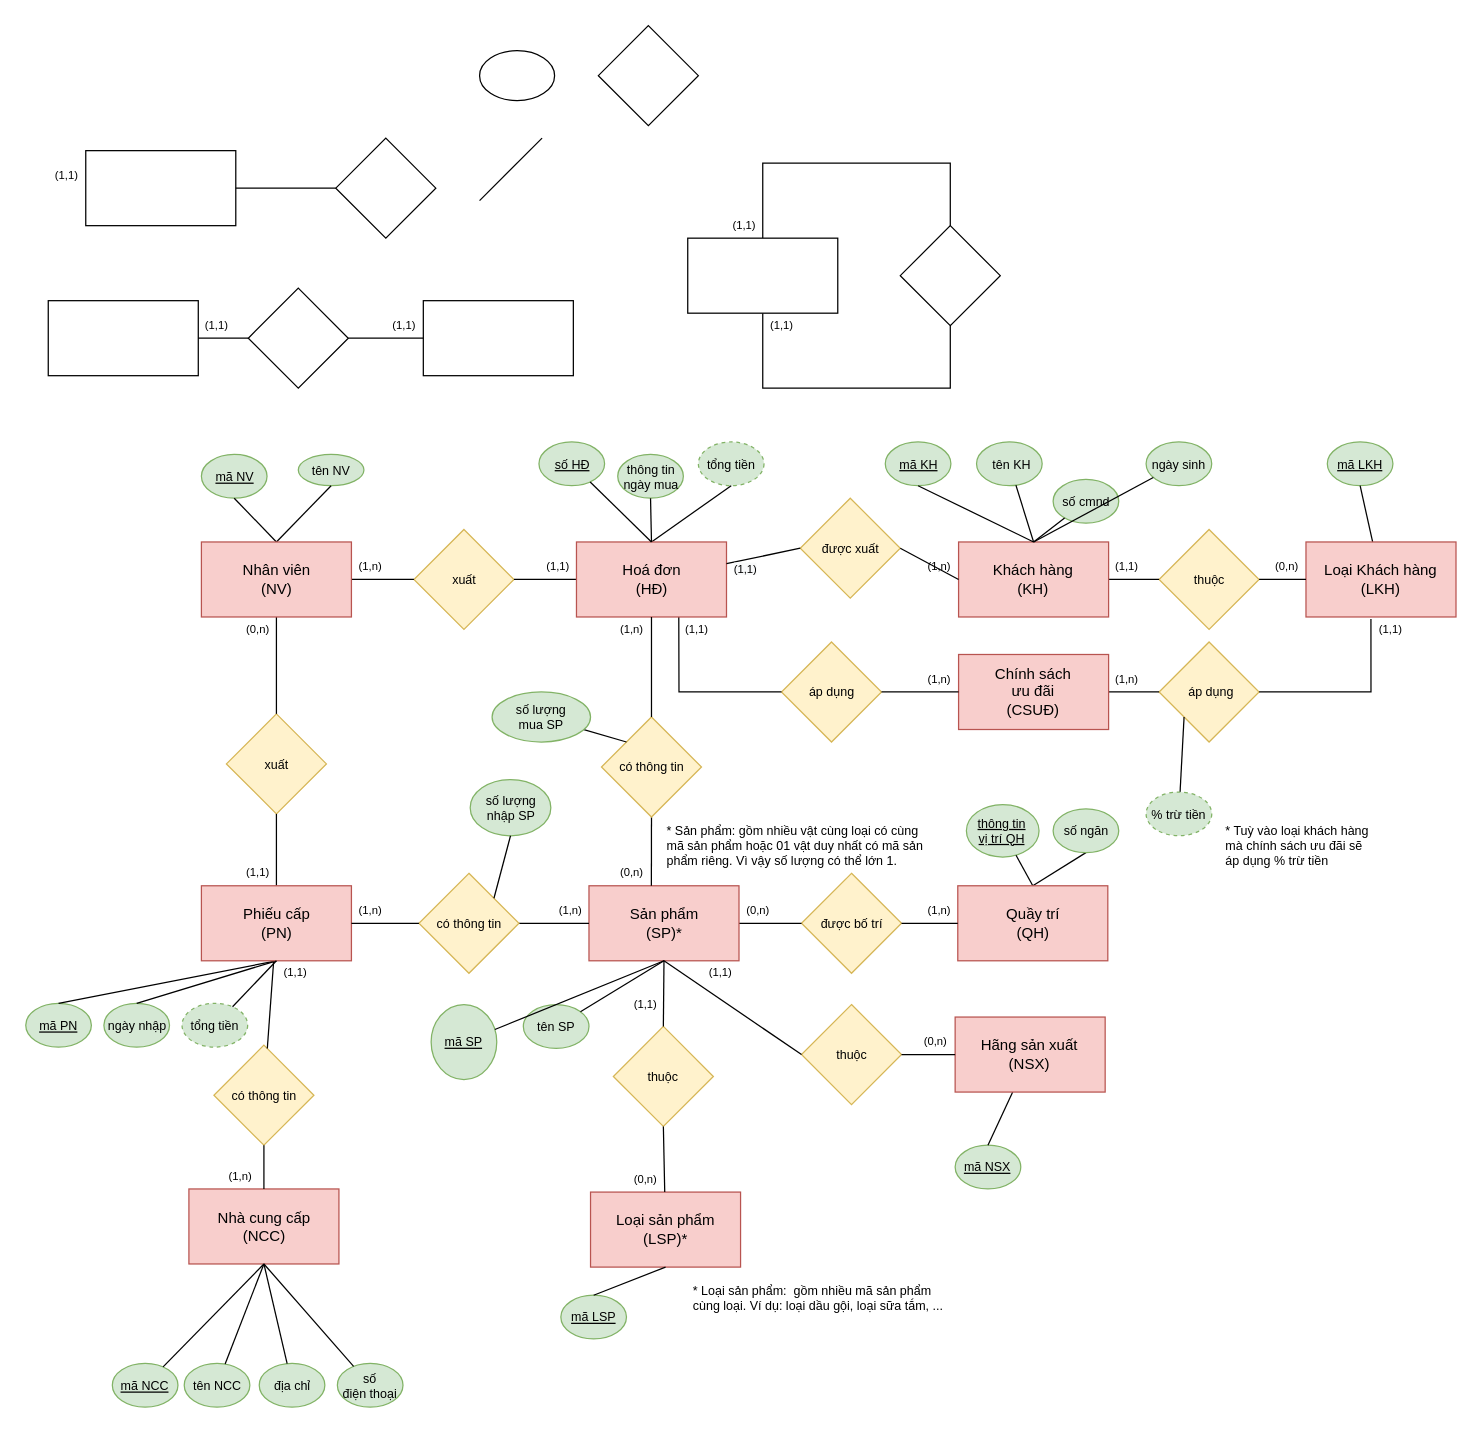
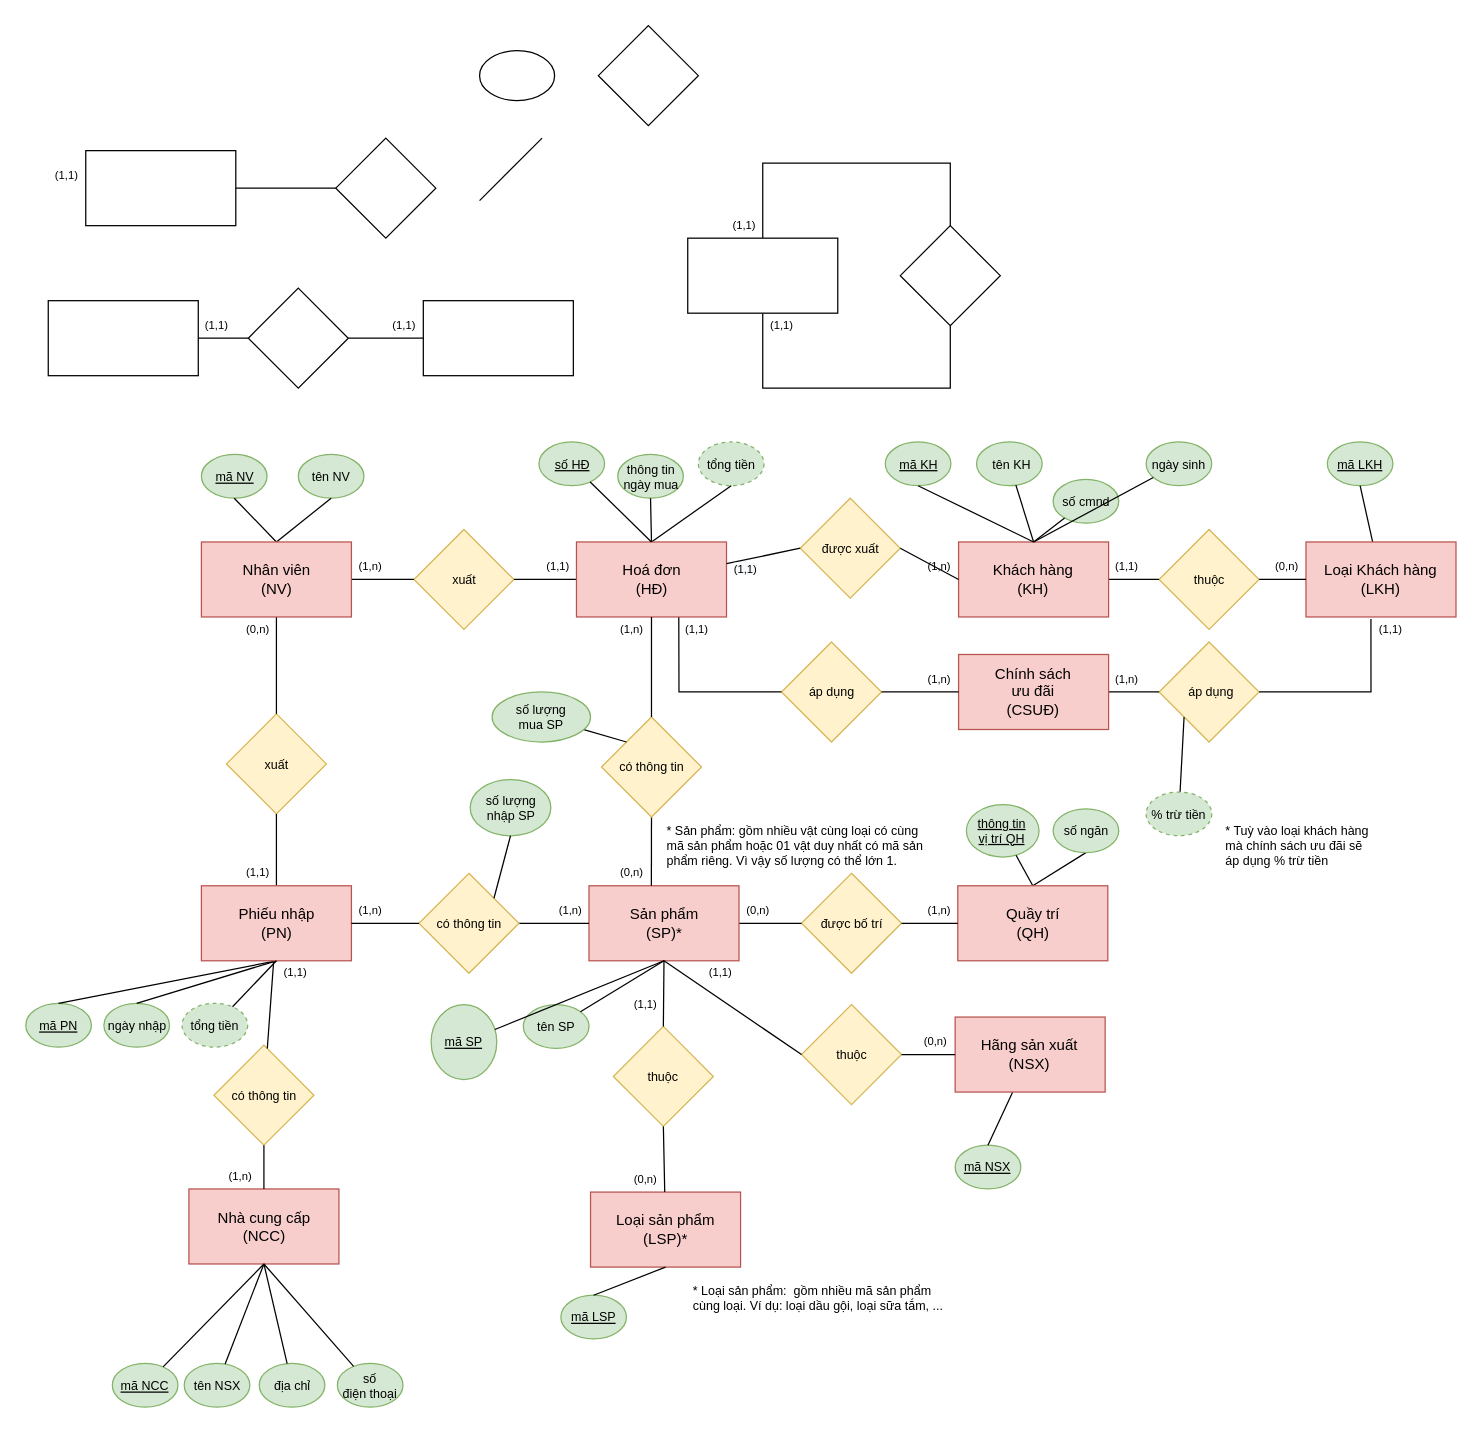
- <mxCell id="46" value="tên NV" style="ellipse;whiteSpace=wrap;html=1;fontSize=10;fillColor=#d5e8d4;strokeColor=#82b366;" parent="28" vertex="1"><mxGeometry x="218" y="10" width="52.5" height="25" as="geometry" /></mxCell>
+ <mxCell id="46" value="tên NV" style="ellipse;whiteSpace=wrap;html=1;fontSize=10;fillColor=#d5e8d4;strokeColor=#82b366;" parent="28" vertex="1"><mxGeometry x="218" y="10" width="52.5" height="35" as="geometry" /></mxCell>
- <mxCell id="71" value="Phiếu cấp&lt;br&gt;(PN)" style="rounded=0;whiteSpace=wrap;html=1;fillColor=#f8cecc;strokeColor=#b85450;" parent="28" vertex="1"><mxGeometry x="140.5" y="355" width="120" height="60" as="geometry" /></mxCell>
+ <mxCell id="71" value="Phiếu nhập&lt;br&gt;(PN)" style="rounded=0;whiteSpace=wrap;html=1;fillColor=#f8cecc;strokeColor=#b85450;" parent="28" vertex="1"><mxGeometry x="140.5" y="355" width="120" height="60" as="geometry" /></mxCell>
- <mxCell id="37" value="tên NCC" style="ellipse;whiteSpace=wrap;html=1;fontSize=10;fillColor=#d5e8d4;strokeColor=#82b366;" parent="28" vertex="1"><mxGeometry x="126.75" y="737" width="52.5" height="35" as="geometry" /></mxCell>
+ <mxCell id="37" value="tên NSX" style="ellipse;whiteSpace=wrap;html=1;fontSize=10;fillColor=#d5e8d4;strokeColor=#82b366;" parent="28" vertex="1"><mxGeometry x="126.75" y="737" width="52.5" height="35" as="geometry" /></mxCell>
